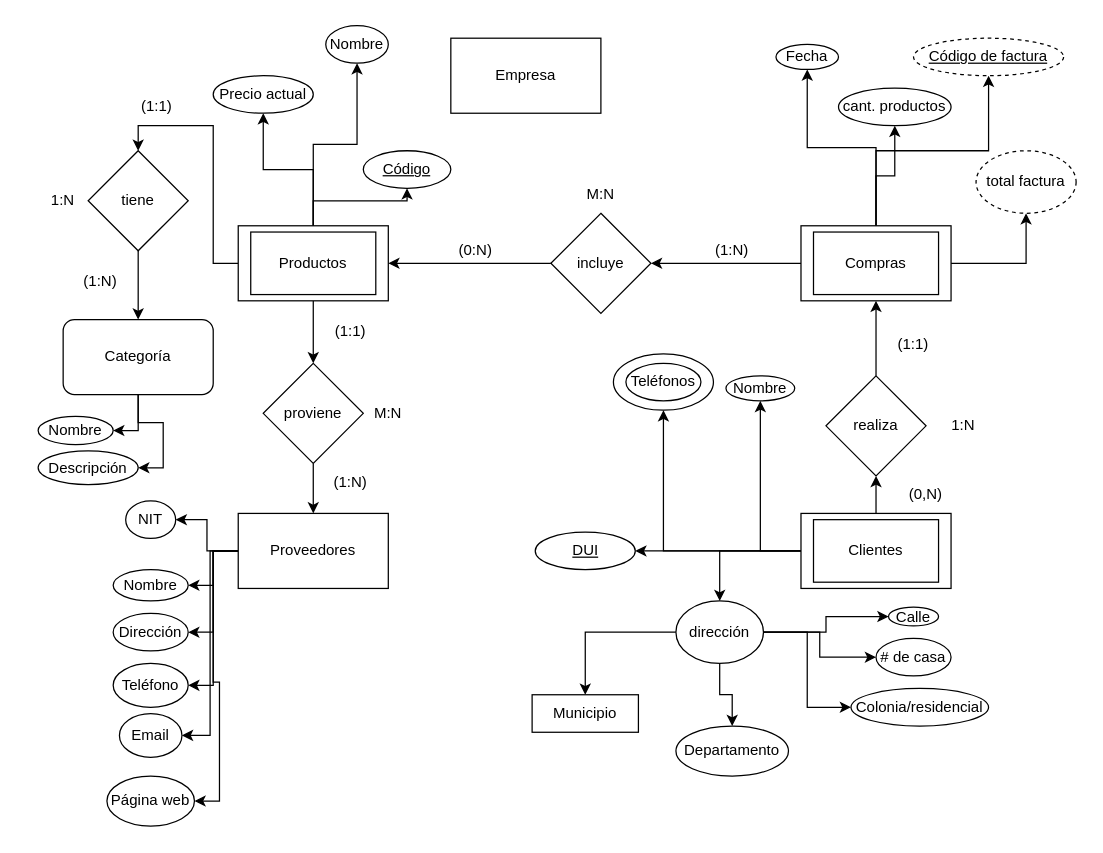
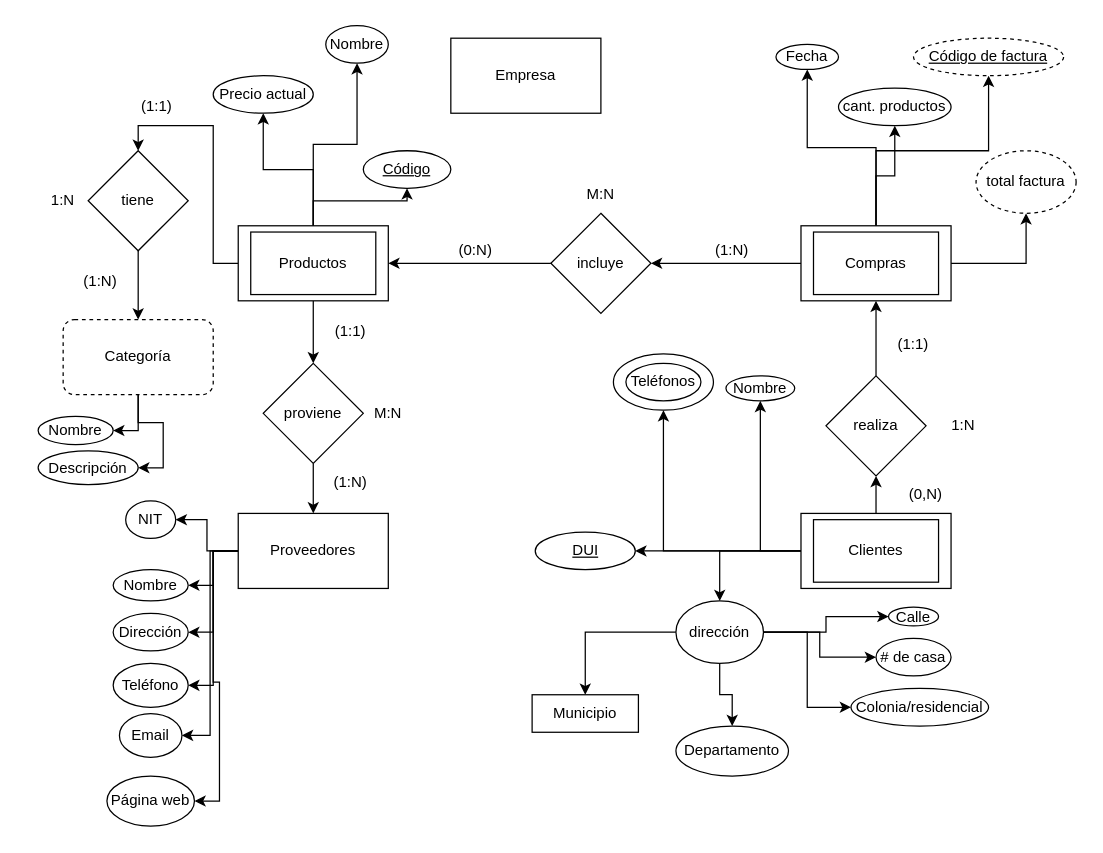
- <mxCell id="72" value="Categoría" style="rounded=1;whiteSpace=wrap;html=1;" vertex="1" parent="1"><mxGeometry x="50" y="255" width="120" height="60" as="geometry" /></mxCell>
+ <mxCell id="72" value="Categoría" style="rounded=1;whiteSpace=wrap;html=1;dashed=1;" vertex="1" parent="1"><mxGeometry x="50" y="255" width="120" height="60" as="geometry" /></mxCell>
